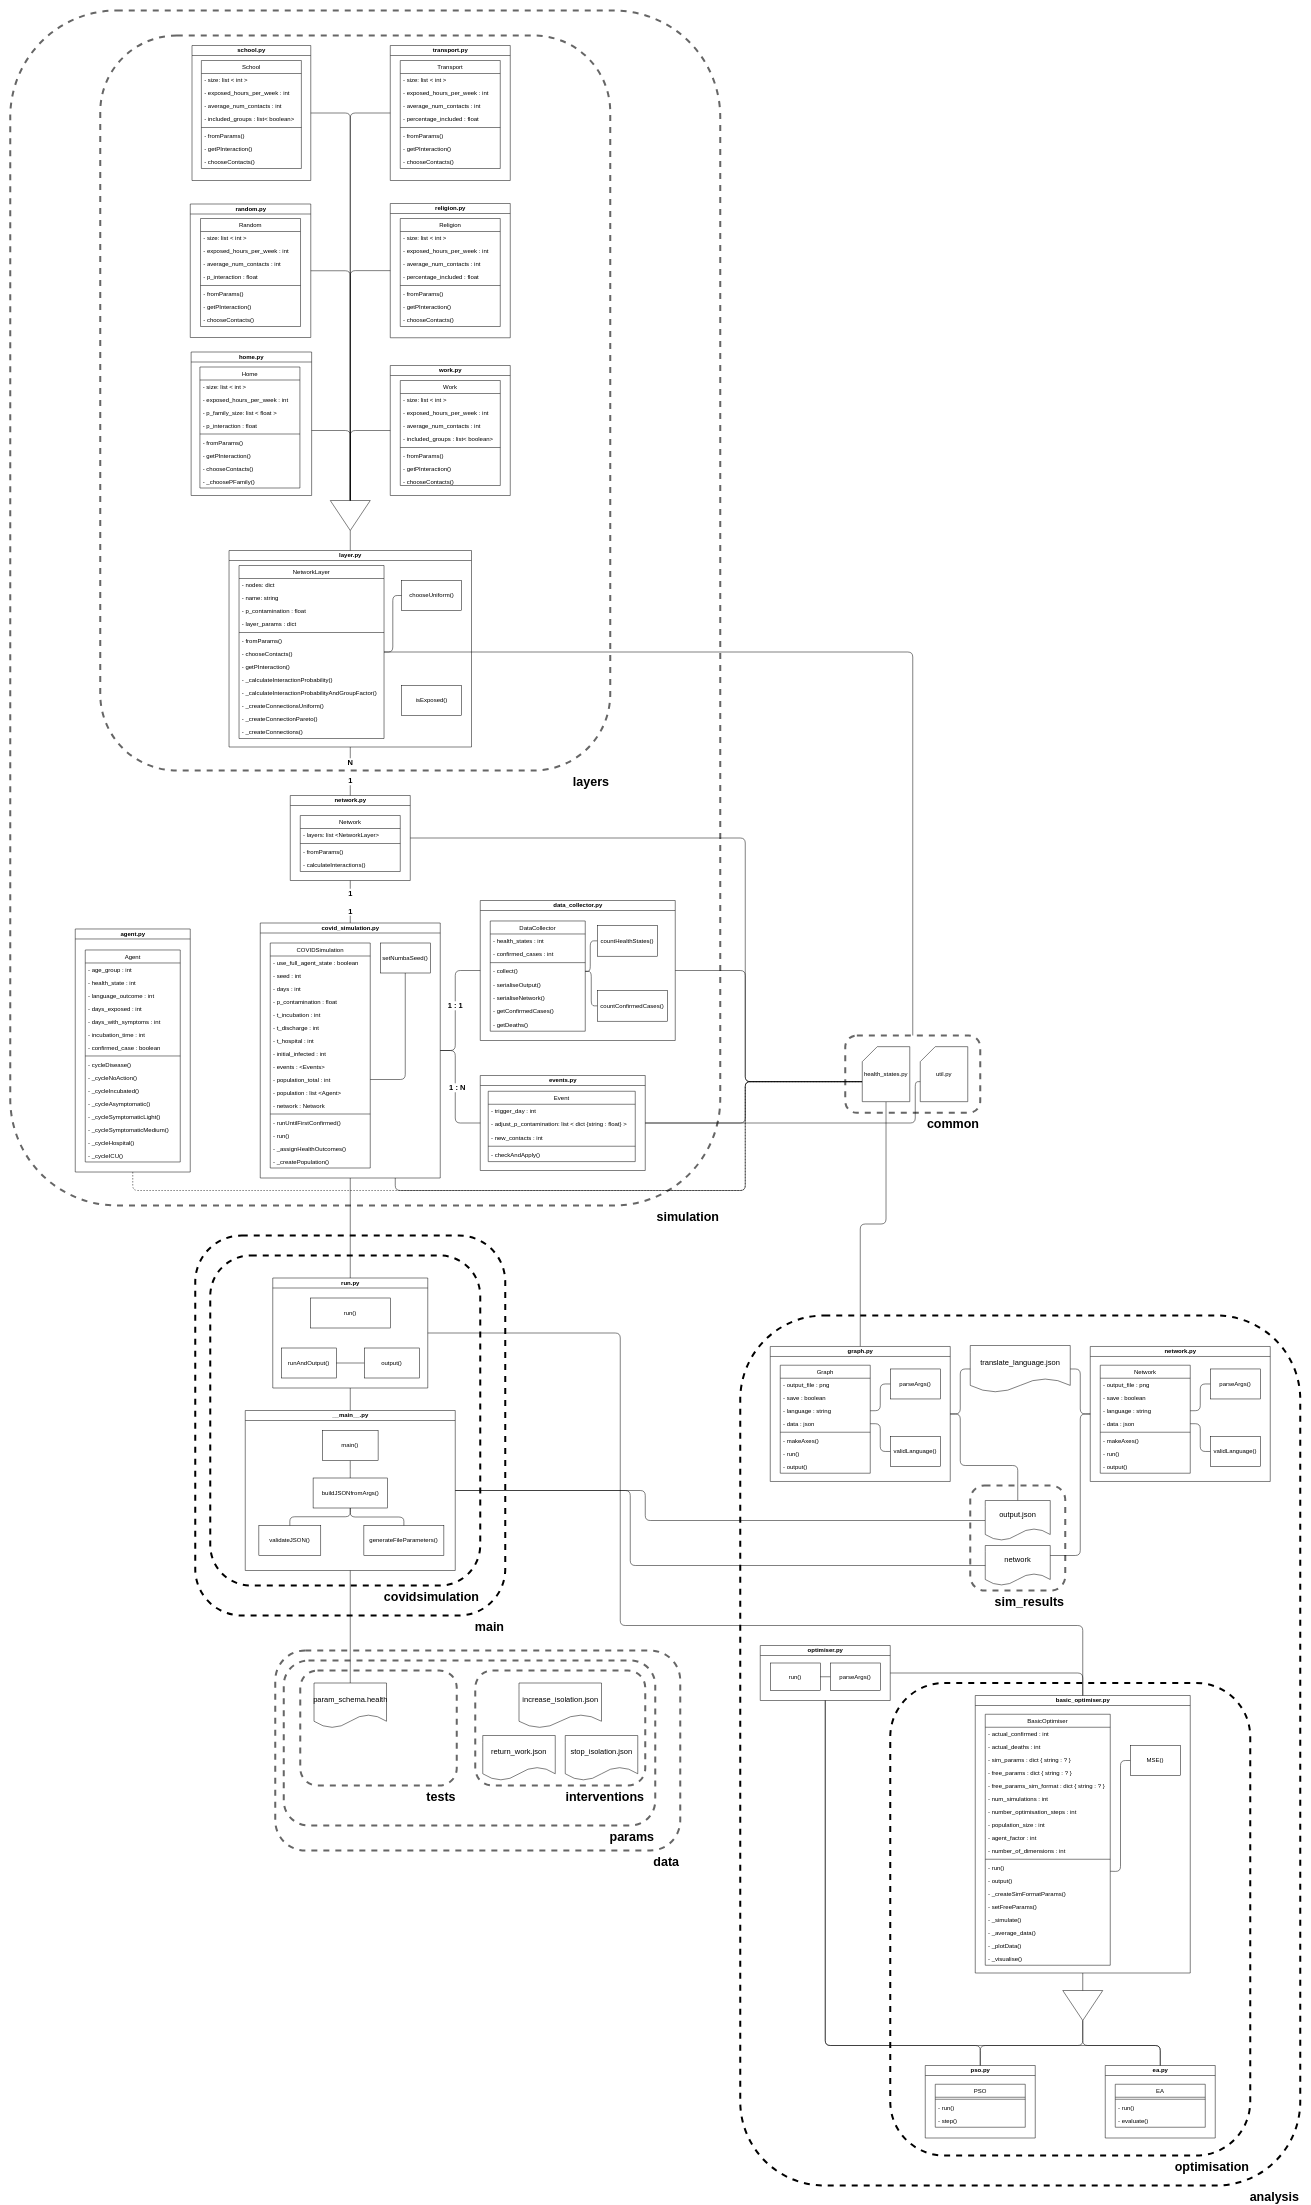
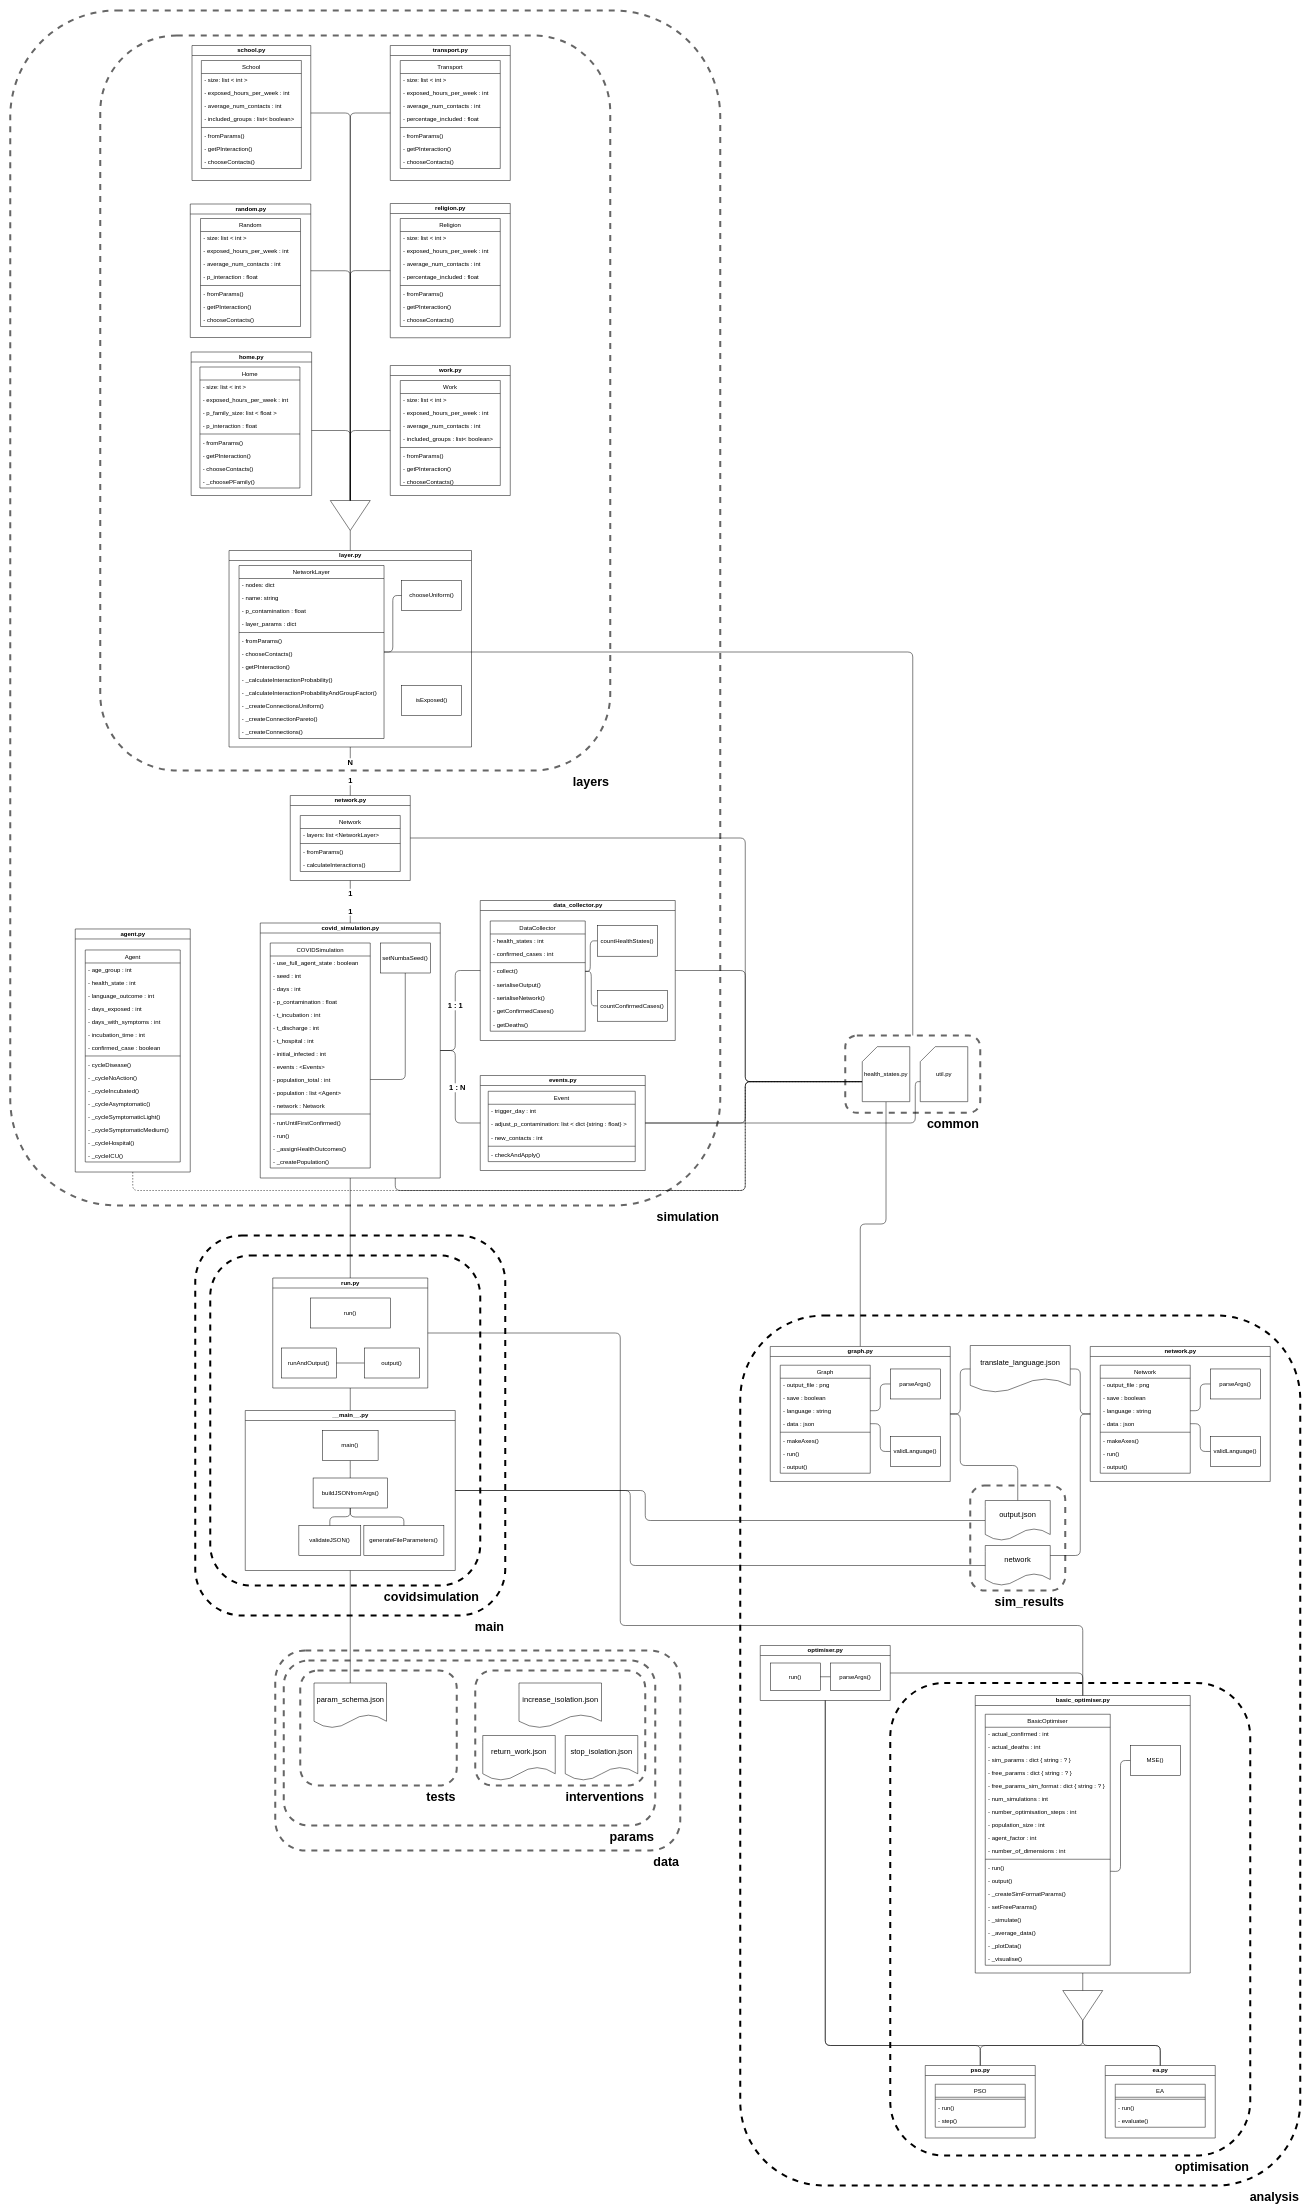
- <mxCell id="184" value="validateJSON()" style="whiteSpace=wrap;html=1;align=center;verticalAlign=middle;treeFolding=1;treeMoving=1;newEdgeStyle={&quot;edgeStyle&quot;:&quot;elbowEdgeStyle&quot;,&quot;startArrow&quot;:&quot;none&quot;,&quot;endArrow&quot;:&quot;none&quot;};" parent="180" vertex="1"><mxGeometry x="27.254" y="230" width="123.813" height="60" as="geometry" /></mxCell>
+ <mxCell id="184" value="validateJSON()" style="whiteSpace=wrap;html=1;align=center;verticalAlign=middle;treeFolding=1;treeMoving=1;newEdgeStyle={&quot;edgeStyle&quot;:&quot;elbowEdgeStyle&quot;,&quot;startArrow&quot;:&quot;none&quot;,&quot;endArrow&quot;:&quot;none&quot;};" parent="180" vertex="1"><mxGeometry x="107.254" y="230" width="123.813" height="60" as="geometry" /></mxCell>
- <mxCell id="53" value="param_schema.health" style="shape=document;whiteSpace=wrap;html=1;boundedLbl=1;fontSize=15;" parent="1" vertex="1"><mxGeometry x="627.56" y="3365" width="145" height="90" as="geometry" /></mxCell>
+ <mxCell id="53" value="param_schema.json" style="shape=document;whiteSpace=wrap;html=1;boundedLbl=1;fontSize=15;" parent="1" vertex="1"><mxGeometry x="627.56" y="3365" width="145" height="90" as="geometry" /></mxCell>
